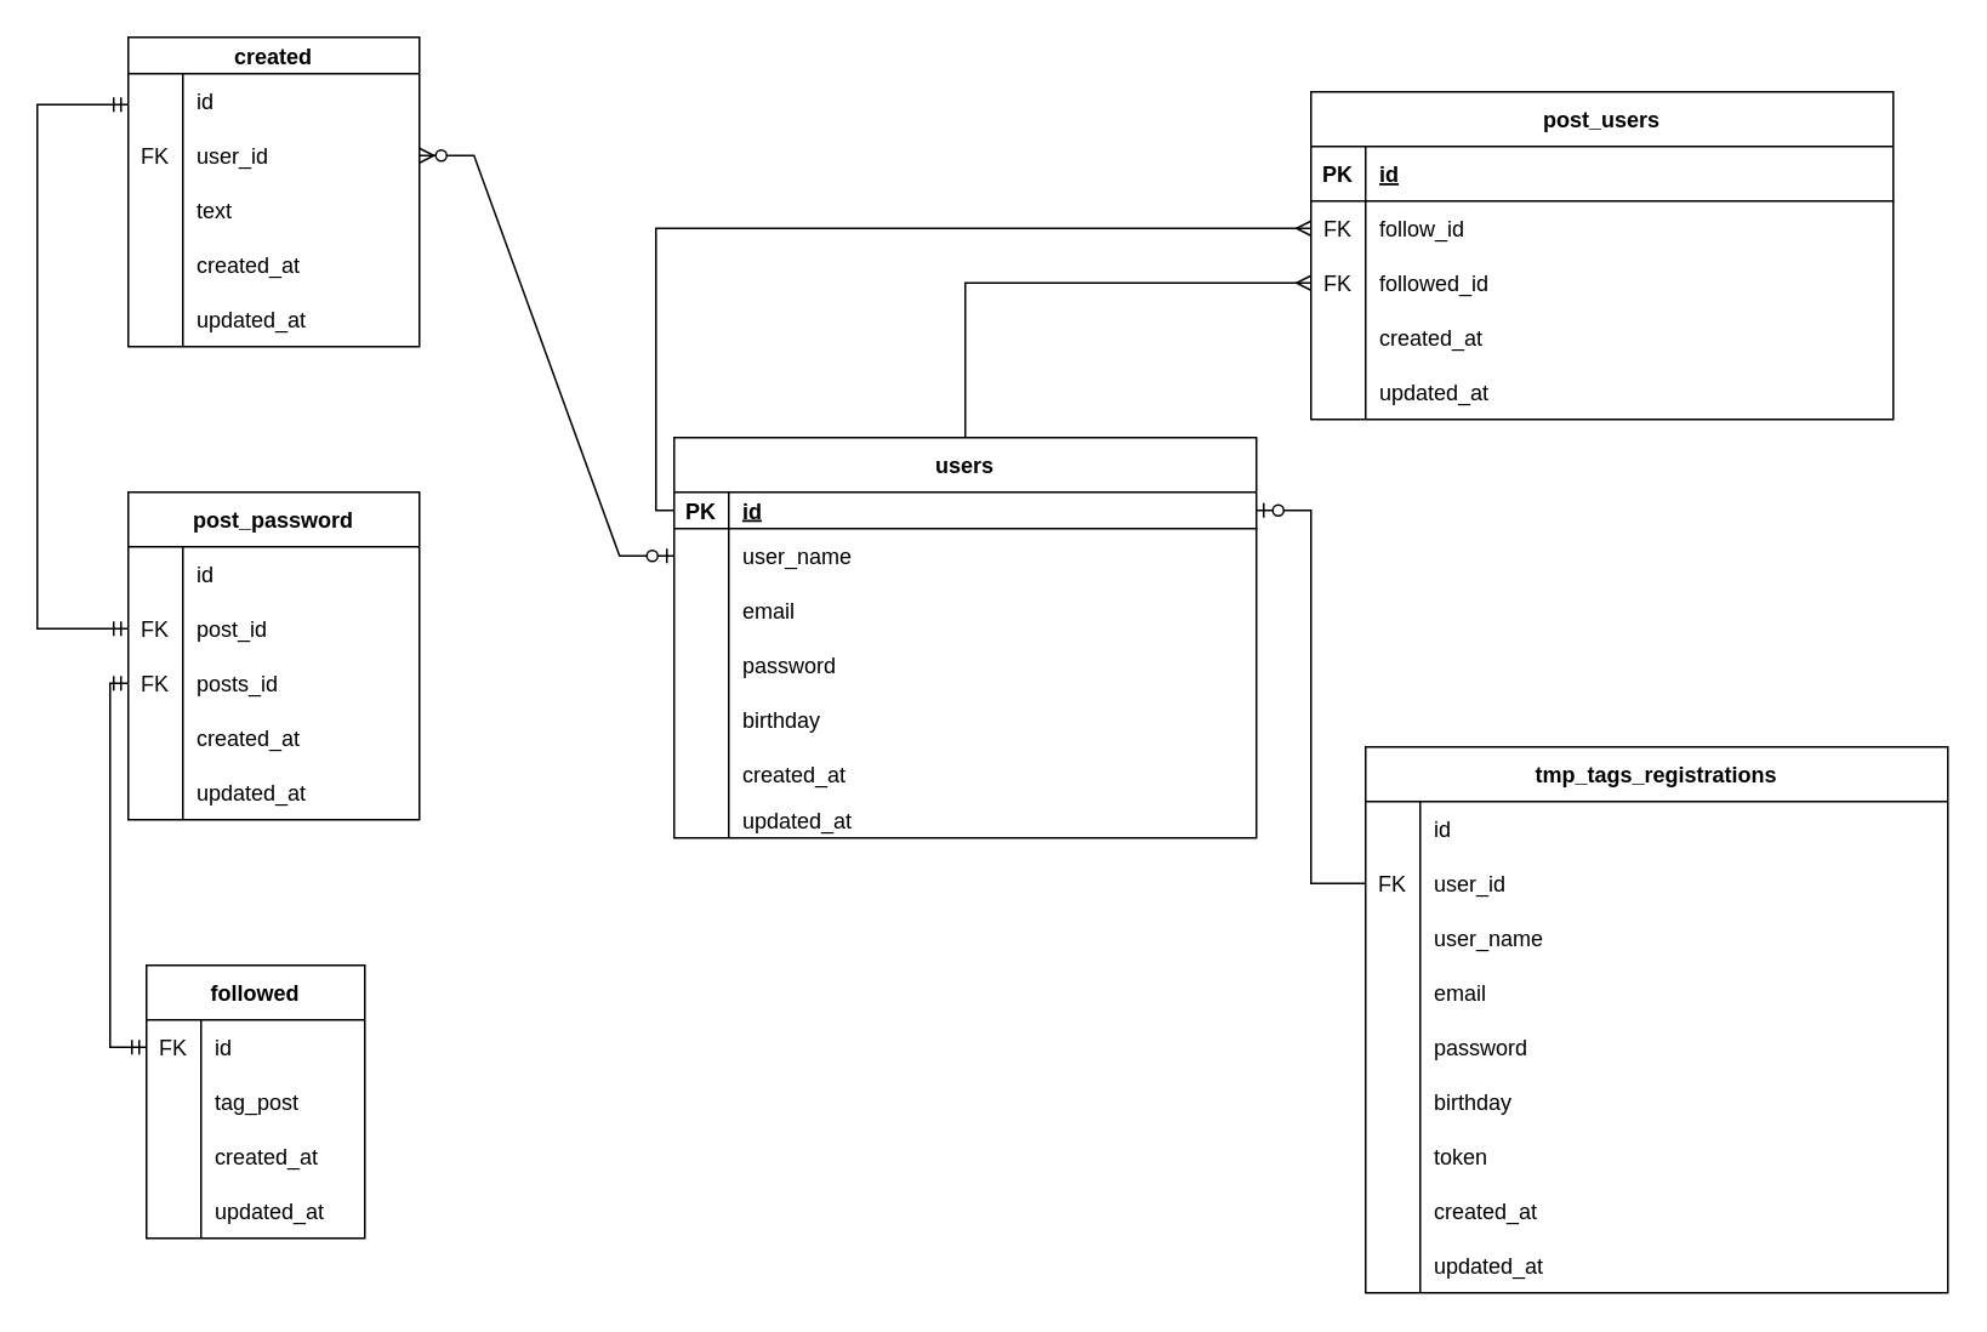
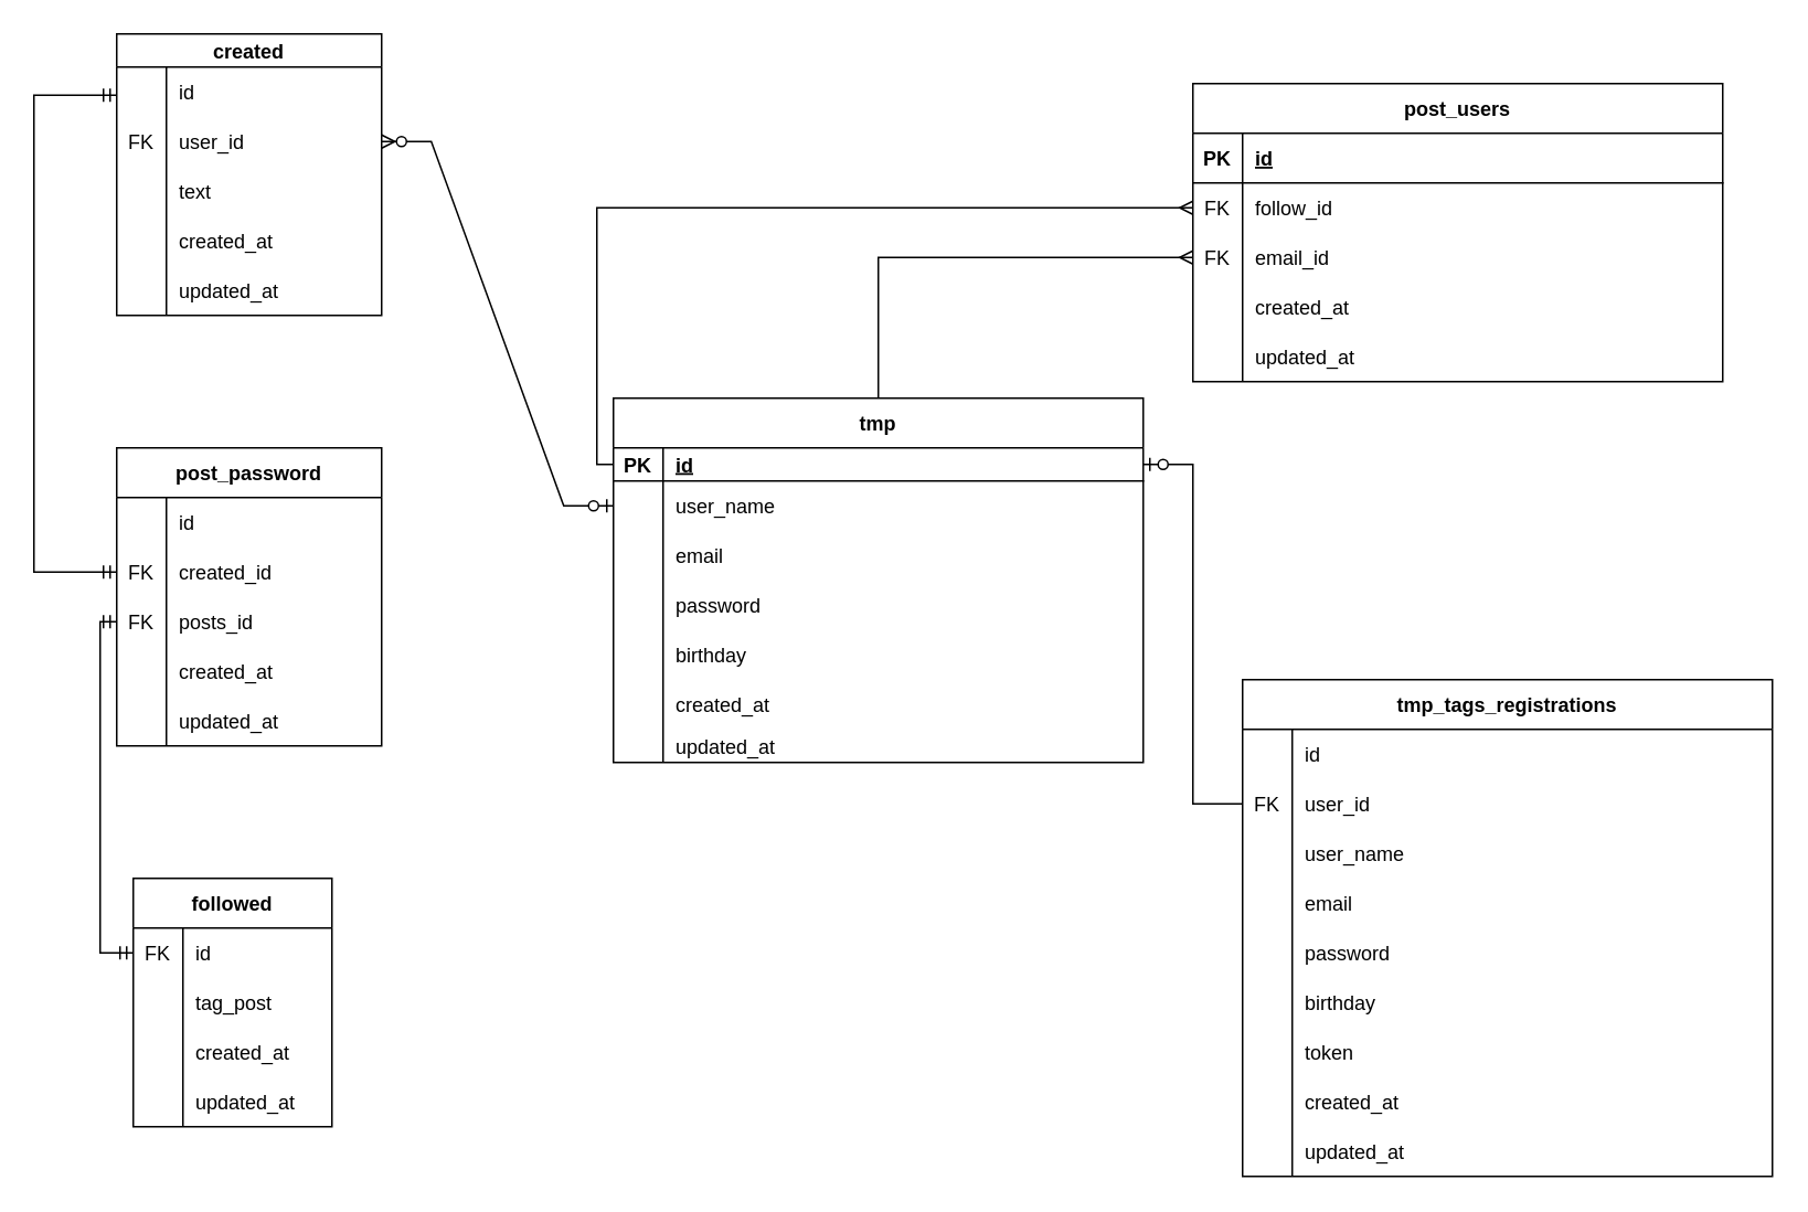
- <mxCell id="33" value="followed_id" style="shape=partialRectangle;overflow=hidden;connectable=0;fillColor=none;align=left;top=0;left=0;bottom=0;right=0;spacingLeft=6;" vertex="1" parent="31"><mxGeometry x="30" width="290" height="30" as="geometry"><mxRectangle width="290" height="30" as="alternateBounds" /></mxGeometry></mxCell>
+ <mxCell id="33" value="email_id" style="shape=partialRectangle;overflow=hidden;connectable=0;fillColor=none;align=left;top=0;left=0;bottom=0;right=0;spacingLeft=6;" vertex="1" parent="31"><mxGeometry x="30" width="290" height="30" as="geometry"><mxRectangle width="290" height="30" as="alternateBounds" /></mxGeometry></mxCell>
- <mxCell id="2" value="users" style="shape=table;startSize=30;container=1;collapsible=1;childLayout=tableLayout;fixedRows=1;rowLines=0;fontStyle=1;align=center;resizeLast=1;" parent="1" vertex="1"><mxGeometry x="370" y="240" width="320" height="220" as="geometry" /></mxCell>
+ <mxCell id="2" value="tmp" style="shape=table;startSize=30;container=1;collapsible=1;childLayout=tableLayout;fixedRows=1;rowLines=0;fontStyle=1;align=center;resizeLast=1;" parent="1" vertex="1"><mxGeometry x="370" y="240" width="320" height="220" as="geometry" /></mxCell>
- <mxCell id="62" value="post_id" style="shape=partialRectangle;overflow=hidden;connectable=0;fillColor=none;align=left;top=0;left=0;bottom=0;right=0;spacingLeft=6;" vertex="1" parent="60"><mxGeometry x="30" width="130" height="30" as="geometry"><mxRectangle width="130" height="30" as="alternateBounds" /></mxGeometry></mxCell>
+ <mxCell id="62" value="created_id" style="shape=partialRectangle;overflow=hidden;connectable=0;fillColor=none;align=left;top=0;left=0;bottom=0;right=0;spacingLeft=6;" vertex="1" parent="60"><mxGeometry x="30" width="130" height="30" as="geometry"><mxRectangle width="130" height="30" as="alternateBounds" /></mxGeometry></mxCell>
